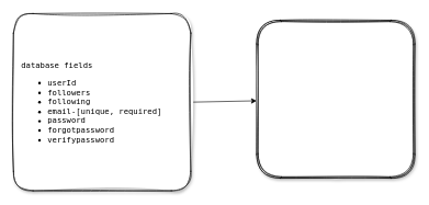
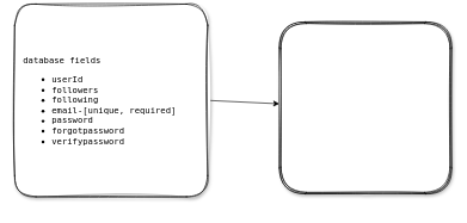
- <mxCell id="3" value="&lt;pre&gt;database fields&lt;/pre&gt;&lt;pre&gt;&lt;ul&gt;&lt;li&gt;userId&lt;/li&gt;&lt;li&gt;followers&lt;/li&gt;&lt;li&gt;following&lt;/li&gt;&lt;li&gt;email-[unique, required]&lt;/li&gt;&lt;li&gt;password&lt;/li&gt;&lt;li&gt;forgotpassword&lt;/li&gt;&lt;li&gt;verifypassword&lt;/li&gt;&lt;/ul&gt;&lt;/pre&gt;" style="whiteSpace=wrap;html=1;aspect=fixed;fontFamily=Helvetica;spacing=12;align=left;rounded=1;gradientColor=none;glass=0;shadow=1;sketch=1;curveFitting=1;jiggle=2;arcSize=11;spacingLeft=0;spacingTop=0;" vertex="1" parent="1"><mxGeometry x="20" y="20" width="269" height="269" as="geometry" /></mxCell>
+ <mxCell id="3" value="&lt;pre&gt;database fields&lt;/pre&gt;&lt;pre&gt;&lt;ul&gt;&lt;li&gt;userId&lt;/li&gt;&lt;li&gt;followers&lt;/li&gt;&lt;li&gt;following&lt;/li&gt;&lt;li&gt;email-[unique, required]&lt;/li&gt;&lt;li&gt;password&lt;/li&gt;&lt;li&gt;forgotpassword&lt;/li&gt;&lt;li&gt;verifypassword&lt;/li&gt;&lt;/ul&gt;&lt;/pre&gt;" style="whiteSpace=wrap;html=1;aspect=fixed;fontFamily=Helvetica;spacing=12;align=left;rounded=1;gradientColor=none;glass=0;shadow=1;sketch=1;curveFitting=1;jiggle=2;arcSize=11;spacingLeft=0;spacingTop=0;" vertex="1" parent="1"><mxGeometry x="20" y="5" width="269" height="269" as="geometry" /></mxCell>
